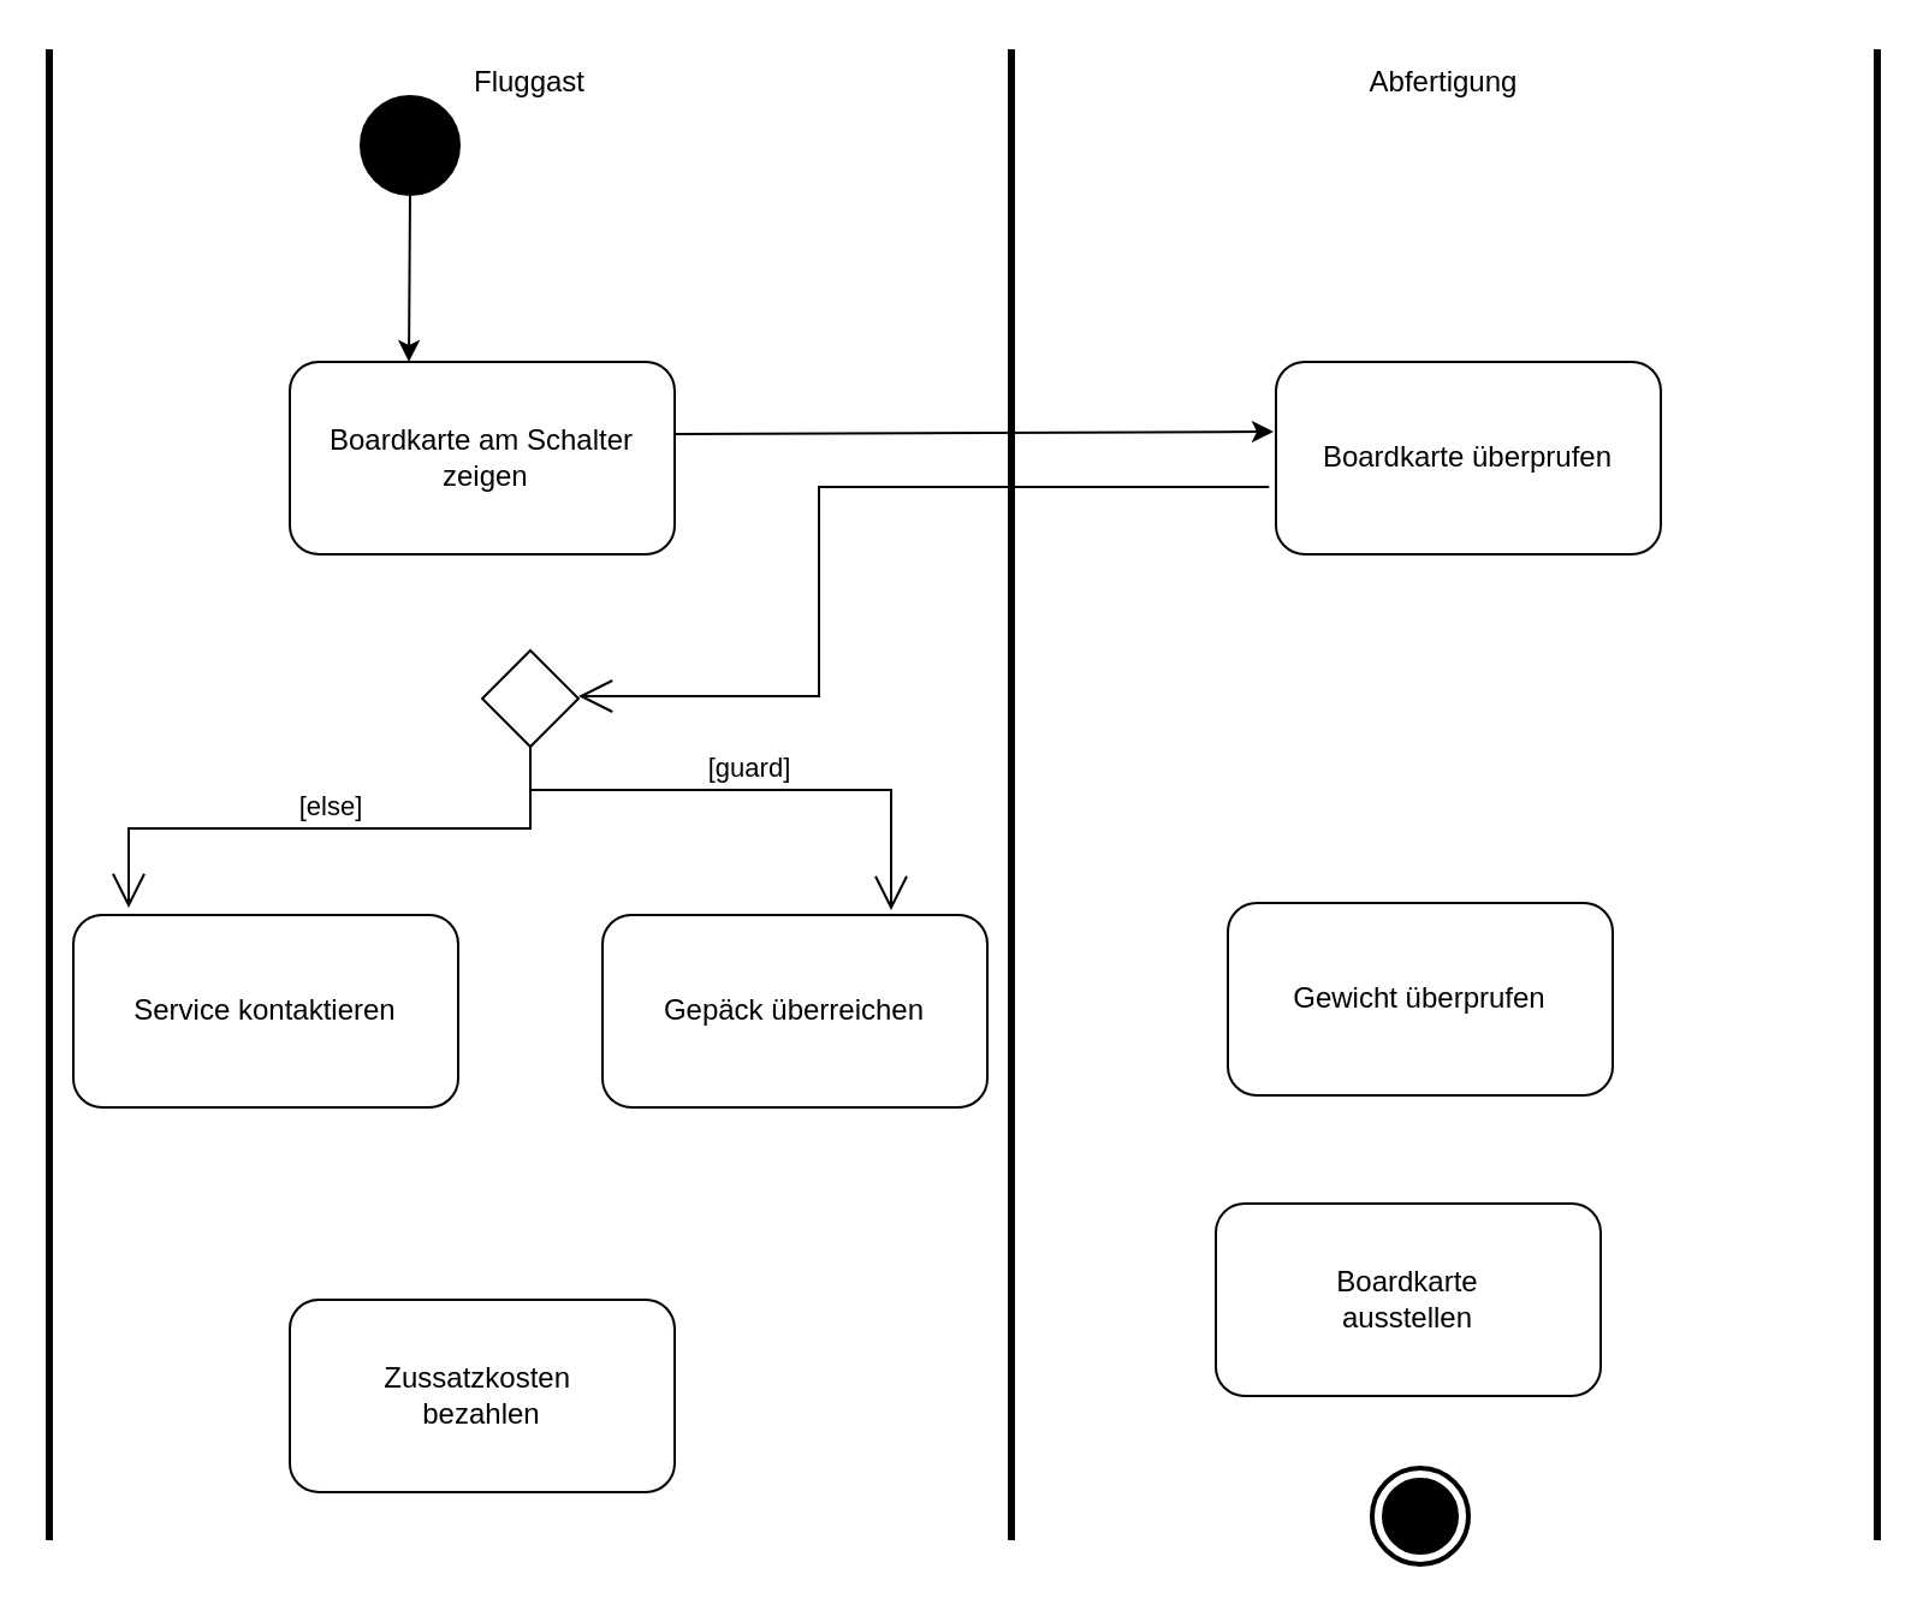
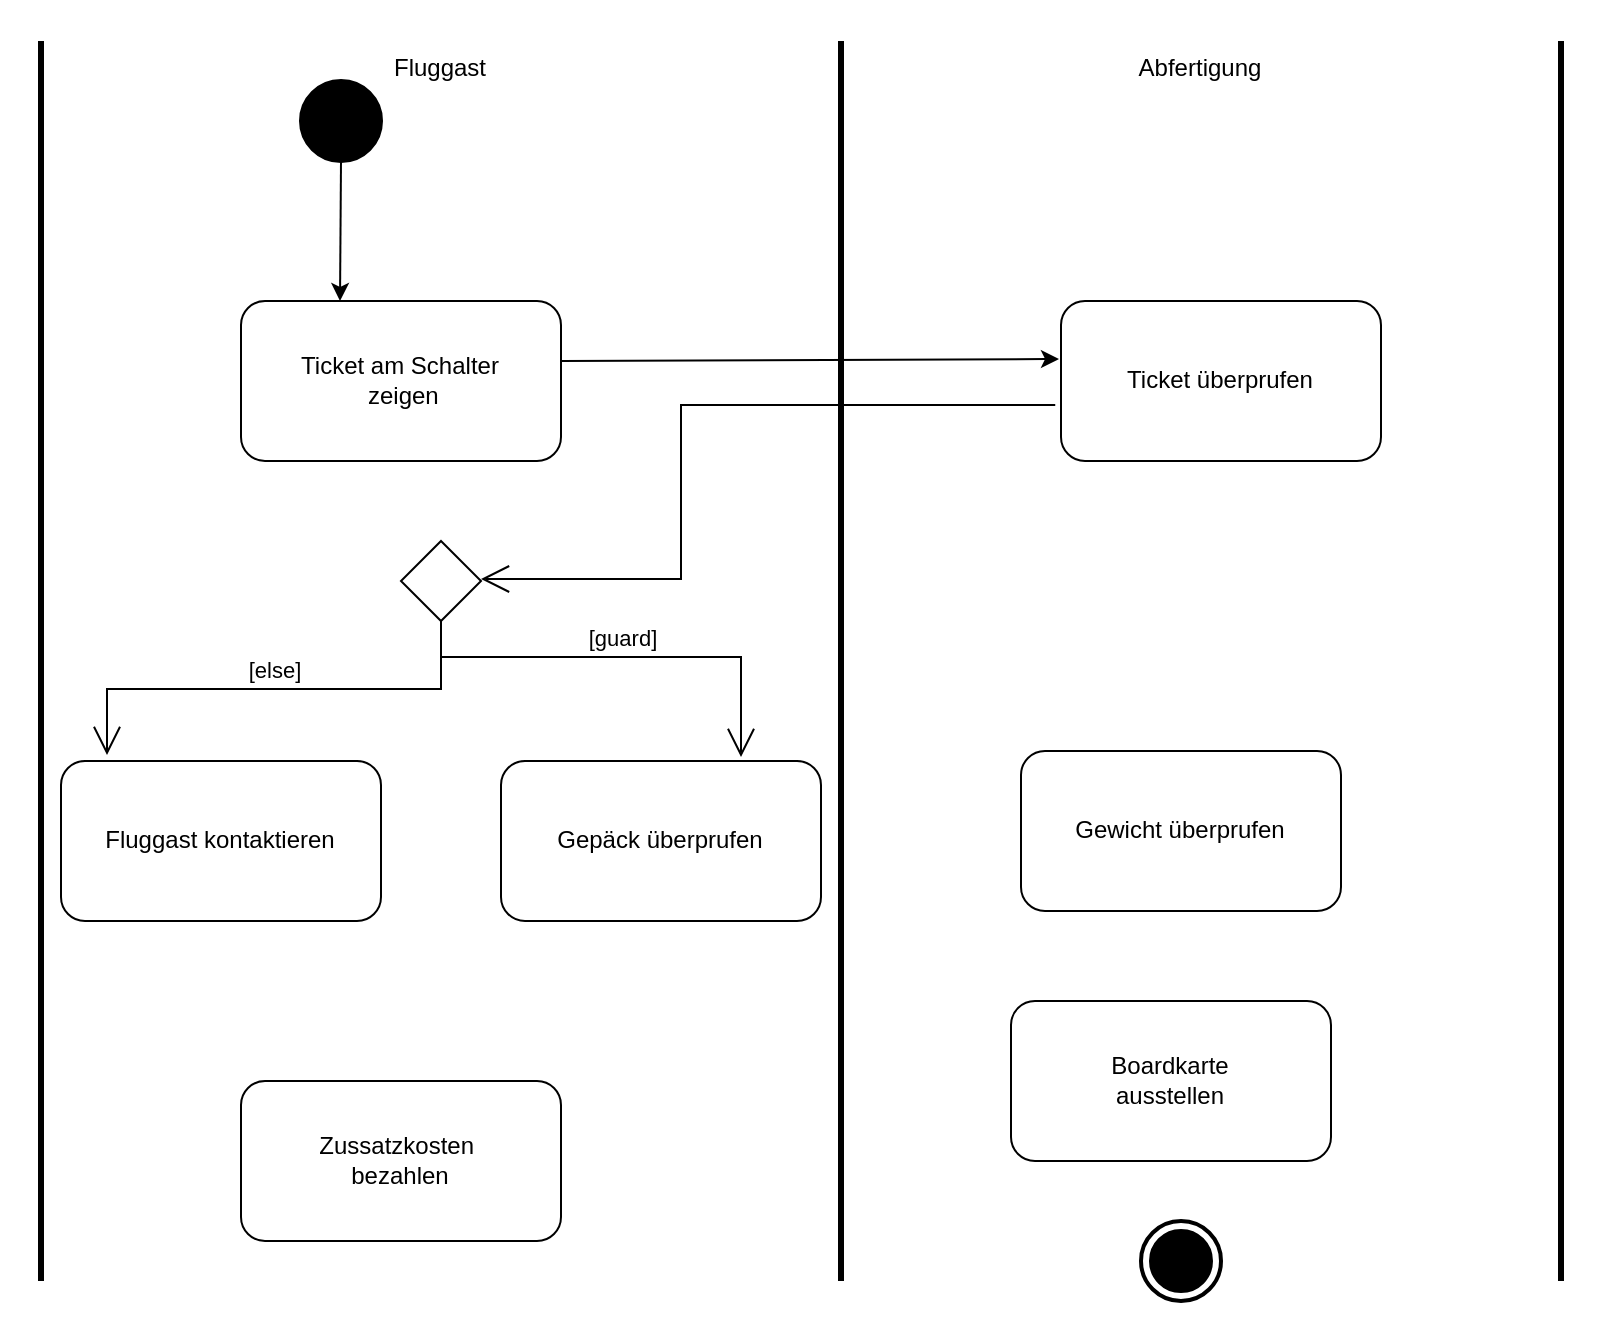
- <mxCell id="5" value="Boardkarte am Schalter&lt;br&gt;&amp;nbsp;zeigen" style="shape=rect;html=1;rounded=1;whiteSpace=wrap;align=center;" vertex="1" parent="1"><mxGeometry x="120" y="150" width="160" height="80" as="geometry" /></mxCell>
+ <mxCell id="5" value="Ticket am Schalter&lt;br&gt;&amp;nbsp;zeigen" style="shape=rect;html=1;rounded=1;whiteSpace=wrap;align=center;" vertex="1" parent="1"><mxGeometry x="120" y="150" width="160" height="80" as="geometry" /></mxCell>
- <mxCell id="6" value="Boardkarte überprufen" style="shape=rect;html=1;rounded=1;whiteSpace=wrap;align=center;" vertex="1" parent="1"><mxGeometry x="530" y="150" width="160" height="80" as="geometry" /></mxCell>
+ <mxCell id="6" value="Ticket überprufen" style="shape=rect;html=1;rounded=1;whiteSpace=wrap;align=center;" vertex="1" parent="1"><mxGeometry x="530" y="150" width="160" height="80" as="geometry" /></mxCell>
- <mxCell id="7" value="Service kontaktieren" style="shape=rect;html=1;rounded=1;whiteSpace=wrap;align=center;" vertex="1" parent="1"><mxGeometry x="30" y="380" width="160" height="80" as="geometry" /></mxCell>
+ <mxCell id="7" value="Fluggast kontaktieren" style="shape=rect;html=1;rounded=1;whiteSpace=wrap;align=center;" vertex="1" parent="1"><mxGeometry x="30" y="380" width="160" height="80" as="geometry" /></mxCell>
- <mxCell id="8" value="Gepäck überreichen" style="shape=rect;html=1;rounded=1;whiteSpace=wrap;align=center;" vertex="1" parent="1"><mxGeometry x="250" y="380" width="160" height="80" as="geometry" /></mxCell>
+ <mxCell id="8" value="Gepäck überprufen" style="shape=rect;html=1;rounded=1;whiteSpace=wrap;align=center;" vertex="1" parent="1"><mxGeometry x="250" y="380" width="160" height="80" as="geometry" /></mxCell>
